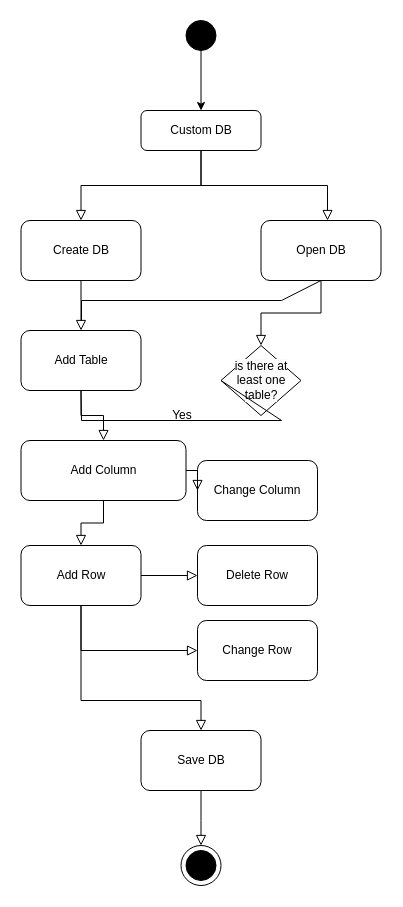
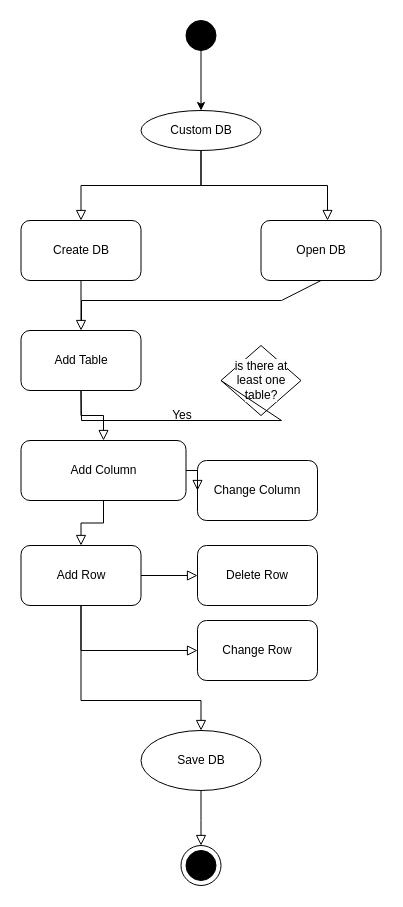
- <mxCell id="3" value="Custom DB" style="rounded=1;whiteSpace=wrap;html=1;fontSize=12;glass=0;strokeWidth=1;shadow=0;" parent="1" vertex="1"><mxGeometry x="140.5" y="110" width="120" height="40" as="geometry" /></mxCell>
+ <mxCell id="3" value="Custom DB" style="ellipse;whiteSpace=wrap;html=1;fontSize=12;glass=0;strokeWidth=1;shadow=0;" parent="1" vertex="1"><mxGeometry x="140.5" y="110" width="120" height="40" as="geometry" /></mxCell>
- <mxCell id="19" value="" style="rounded=0;html=1;jettySize=auto;orthogonalLoop=1;fontSize=11;endArrow=block;endFill=0;endSize=8;strokeWidth=1;shadow=0;labelBackgroundColor=none;edgeStyle=orthogonalEdgeStyle;exitX=0.5;exitY=1;exitDx=0;exitDy=0;entryX=0.5;entryY=0;entryDx=0;entryDy=0;" edge="1" parent="1" source="5" target="24"><mxGeometry relative="1" as="geometry"><mxPoint x="305.5" y="325" as="sourcePoint" /><mxPoint x="321" y="330" as="targetPoint" /></mxGeometry></mxCell>
- <mxCell id="13" value="Save DB" style="rounded=1;whiteSpace=wrap;html=1;" vertex="1" parent="1"><mxGeometry x="140.5" y="730" width="120" height="60" as="geometry" /></mxCell>
+ <mxCell id="13" value="Save DB" style="ellipse;whiteSpace=wrap;html=1;" vertex="1" parent="1"><mxGeometry x="140.5" y="730" width="120" height="60" as="geometry" /></mxCell>
